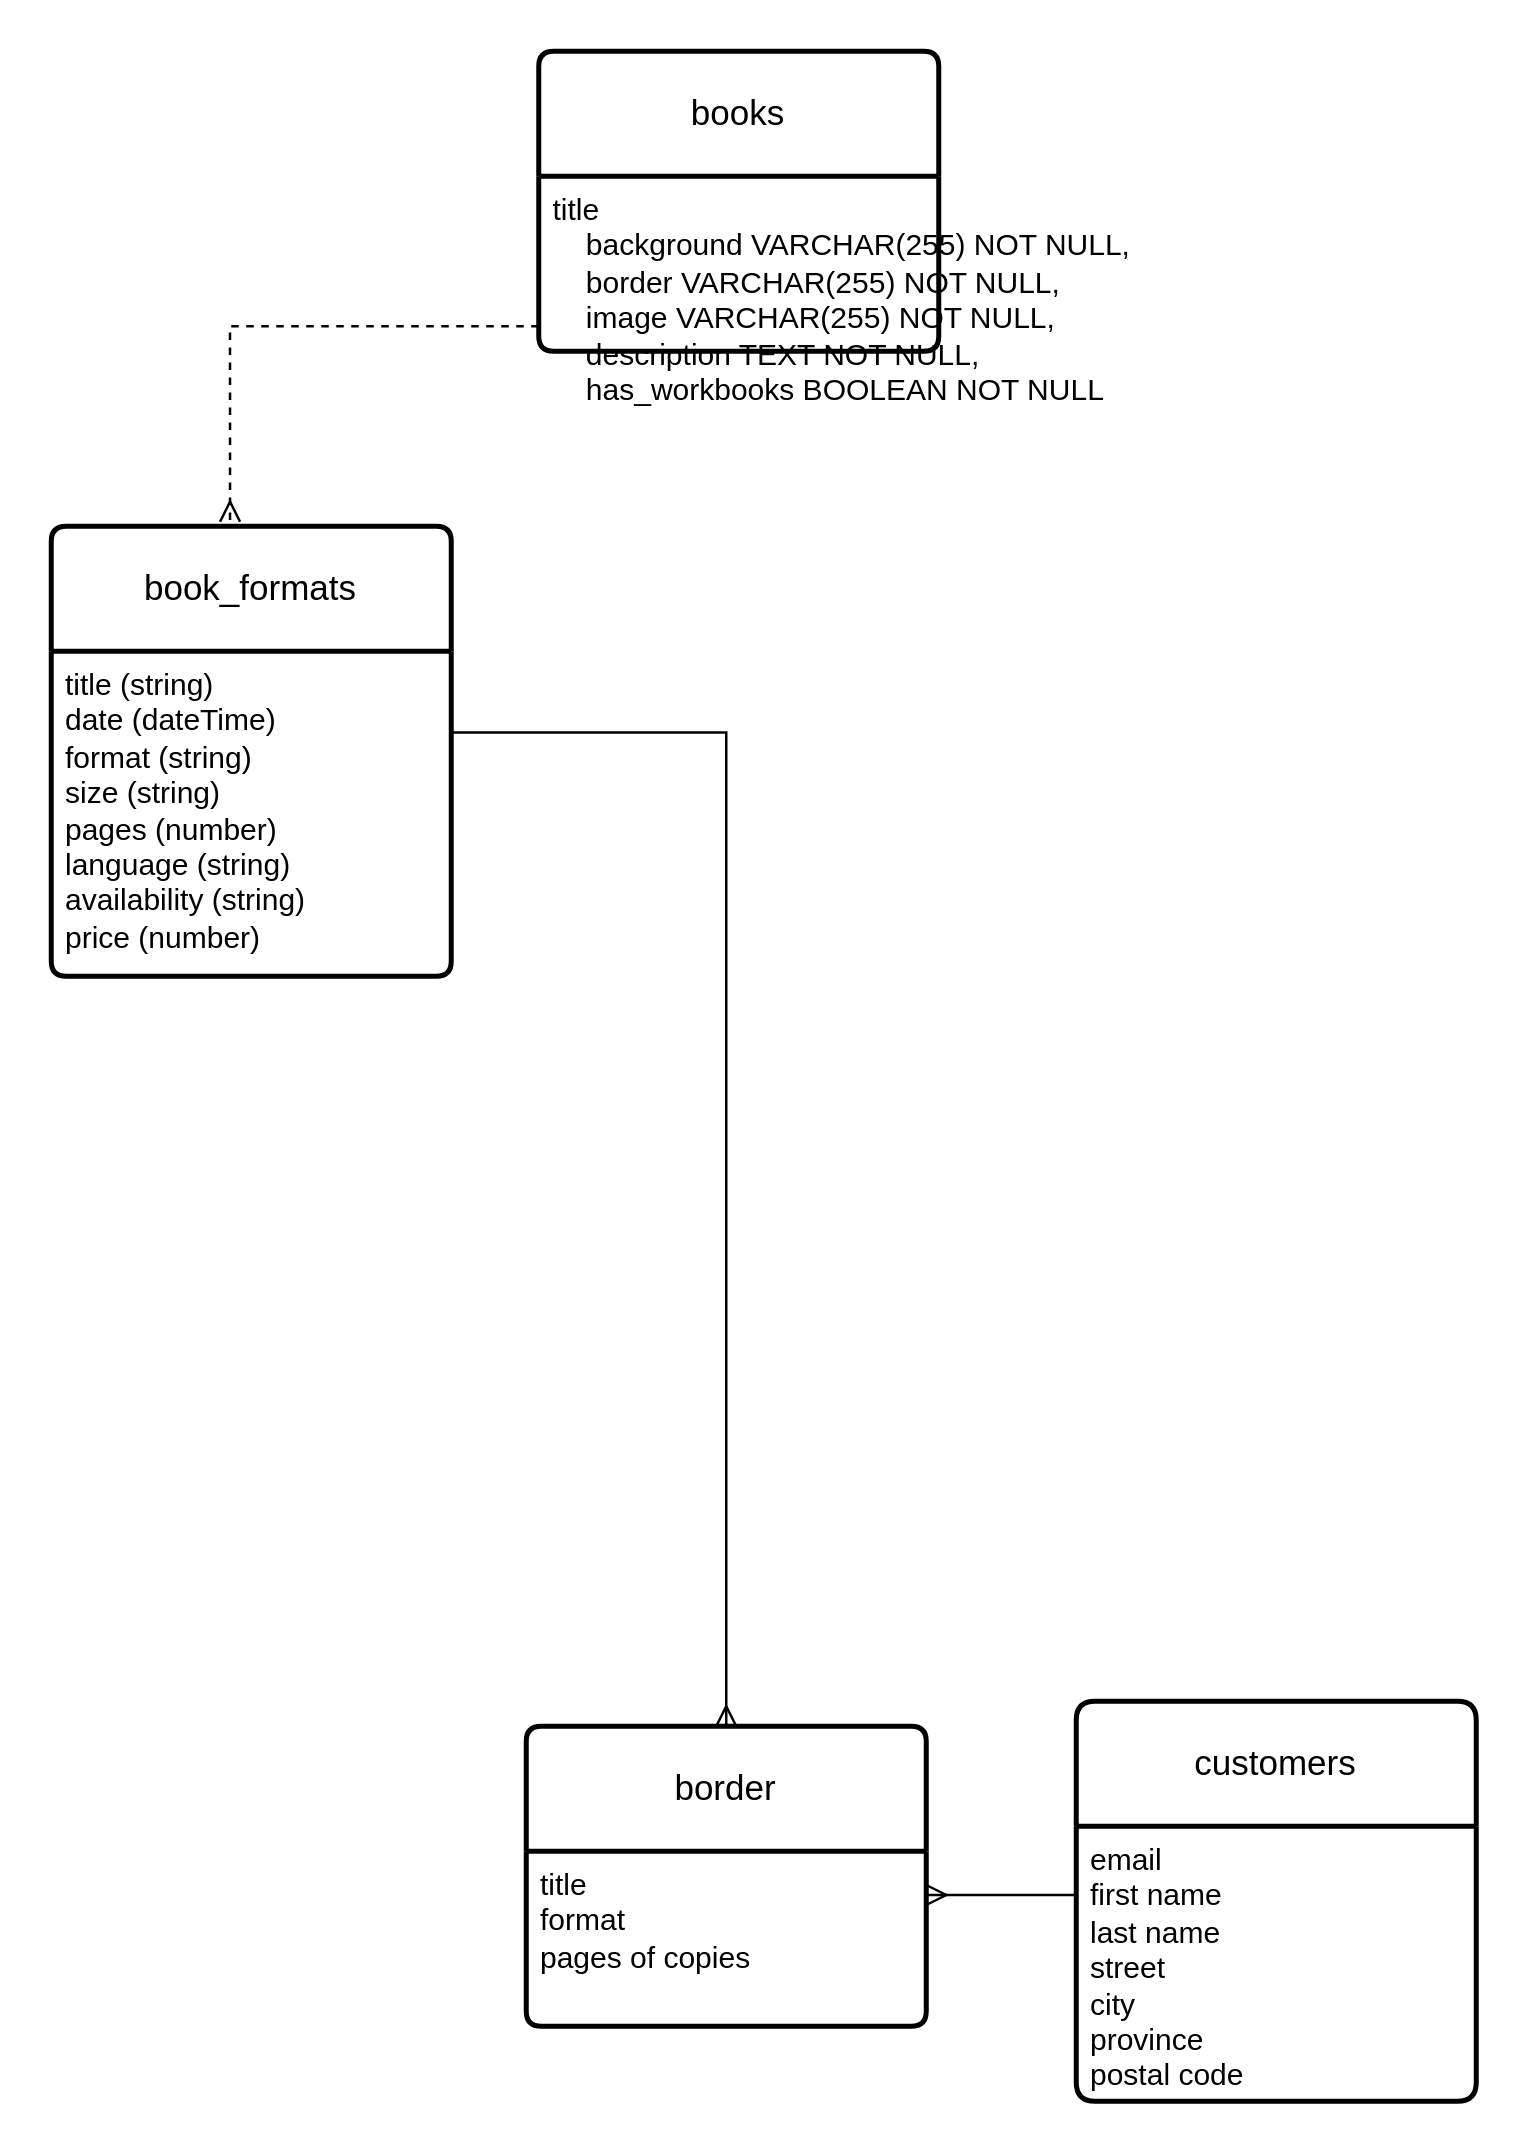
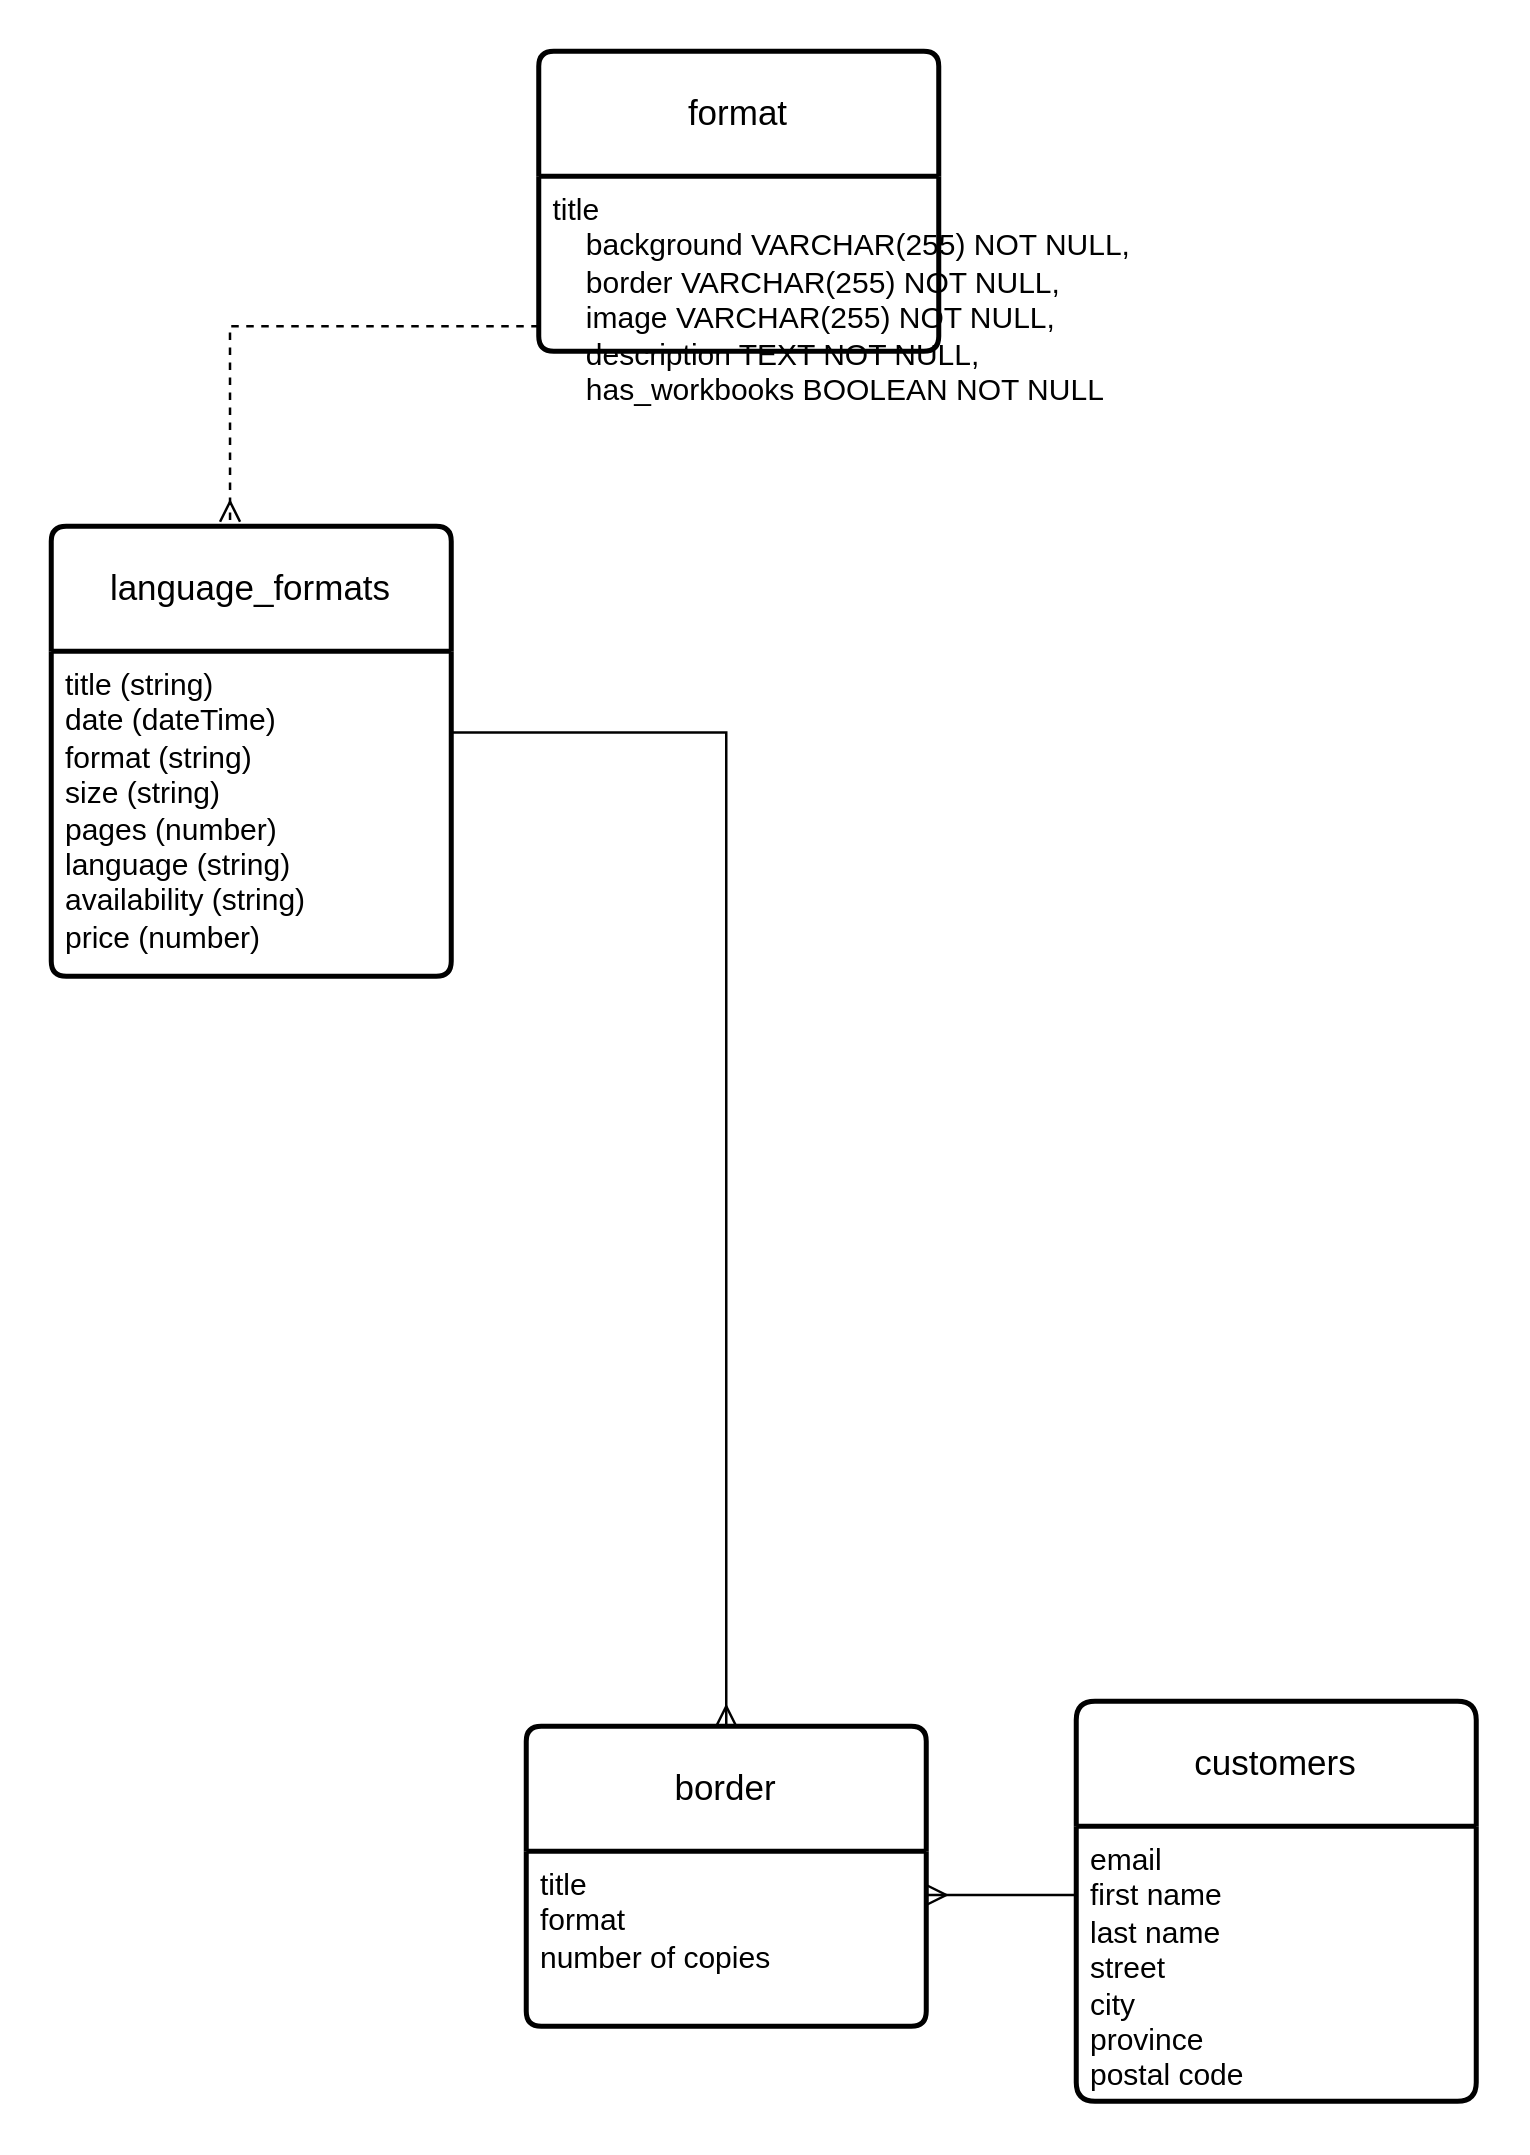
- <mxCell id="4" value="books" style="swimlane;childLayout=stackLayout;horizontal=1;startSize=50;horizontalStack=0;rounded=1;fontSize=14;fontStyle=0;strokeWidth=2;resizeParent=0;resizeLast=1;shadow=0;dashed=0;align=center;arcSize=4;whiteSpace=wrap;html=1;" vertex="1" parent="1"><mxGeometry x="215" y="20" width="160" height="120" as="geometry" /></mxCell>
+ <mxCell id="4" value="format" style="swimlane;childLayout=stackLayout;horizontal=1;startSize=50;horizontalStack=0;rounded=1;fontSize=14;fontStyle=0;strokeWidth=2;resizeParent=0;resizeLast=1;shadow=0;dashed=0;align=center;arcSize=4;whiteSpace=wrap;html=1;" vertex="1" parent="1"><mxGeometry x="215" y="20" width="160" height="120" as="geometry" /></mxCell>
- <mxCell id="2" value="book_formats" style="swimlane;childLayout=stackLayout;horizontal=1;startSize=50;horizontalStack=0;rounded=1;fontSize=14;fontStyle=0;strokeWidth=2;resizeParent=0;resizeLast=1;shadow=0;dashed=0;align=center;arcSize=4;whiteSpace=wrap;html=1;" vertex="1" parent="1"><mxGeometry x="20" y="210" width="160" height="180" as="geometry" /></mxCell>
+ <mxCell id="2" value="language_formats" style="swimlane;childLayout=stackLayout;horizontal=1;startSize=50;horizontalStack=0;rounded=1;fontSize=14;fontStyle=0;strokeWidth=2;resizeParent=0;resizeLast=1;shadow=0;dashed=0;align=center;arcSize=4;whiteSpace=wrap;html=1;" vertex="1" parent="1"><mxGeometry x="20" y="210" width="160" height="180" as="geometry" /></mxCell>
- <mxCell id="7" value="title&lt;br&gt;format&lt;br&gt;pages of copies" style="align=left;strokeColor=none;fillColor=none;spacingLeft=4;fontSize=12;verticalAlign=top;resizable=0;rotatable=0;part=1;html=1;" vertex="1" parent="6"><mxGeometry y="50" width="160" height="70" as="geometry" /></mxCell>
+ <mxCell id="7" value="title&lt;br&gt;format&lt;br&gt;number of copies" style="align=left;strokeColor=none;fillColor=none;spacingLeft=4;fontSize=12;verticalAlign=top;resizable=0;rotatable=0;part=1;html=1;" vertex="1" parent="6"><mxGeometry y="50" width="160" height="70" as="geometry" /></mxCell>
